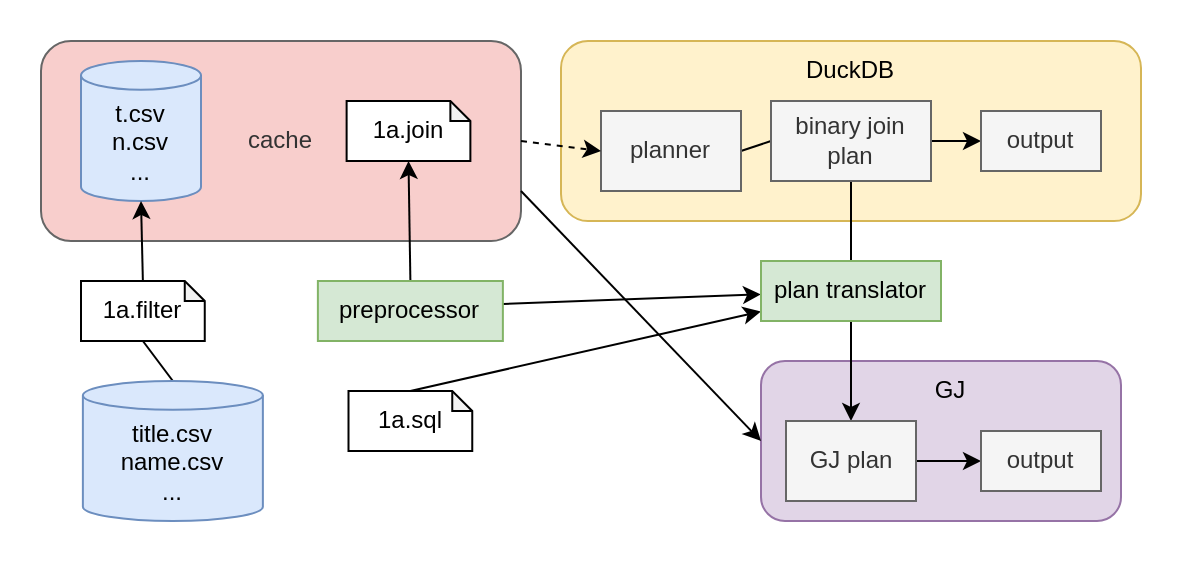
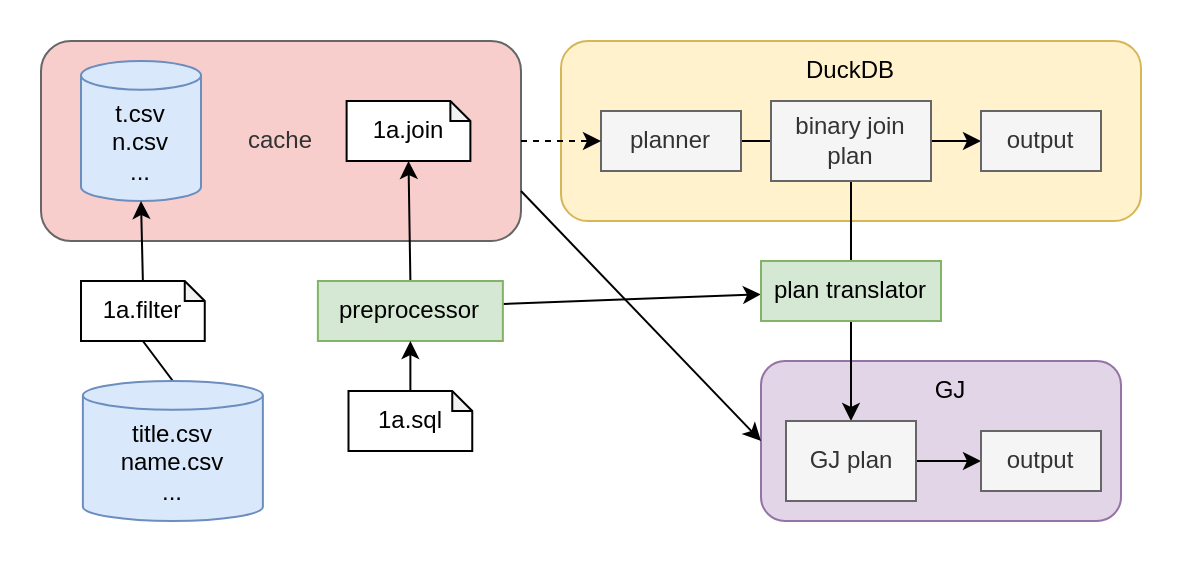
- <mxCell id="6" value="planner" style="rounded=0;whiteSpace=wrap;html=1;fillColor=#f5f5f5;strokeColor=#666666;fontColor=#333333;" parent="1" vertex="1"><mxGeometry x="300" y="55" width="70" height="40" as="geometry" /></mxCell>
+ <mxCell id="6" value="planner" style="rounded=0;whiteSpace=wrap;html=1;fillColor=#f5f5f5;strokeColor=#666666;fontColor=#333333;" parent="1" vertex="1"><mxGeometry x="300" y="55" width="70" height="30" as="geometry" /></mxCell>
- <mxCell id="24" style="edgeStyle=none;html=1;exitX=0.5;exitY=0;exitDx=0;exitDy=0;exitPerimeter=0;" parent="1" source="25" target="29" edge="1"><mxGeometry relative="1" as="geometry" /></mxCell>
+ <mxCell id="24" style="edgeStyle=none;html=1;exitX=0.5;exitY=0;exitDx=0;exitDy=0;exitPerimeter=0;entryX=0.5;entryY=1;entryDx=0;entryDy=0;" parent="1" source="25" target="11" edge="1"><mxGeometry relative="1" as="geometry" /></mxCell>
